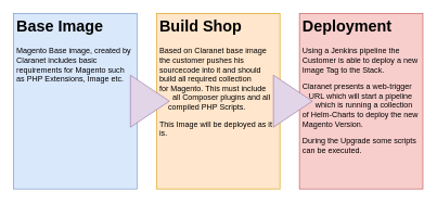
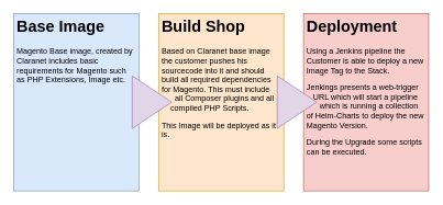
- <mxCell id="3" value="&lt;h1&gt;Build Shop&lt;/h1&gt;&lt;p&gt;Based on Claranet base image the customer pushes his sourcecode into it and should build all required collection&lt;br&gt;for Magento. This must include &lt;br&gt;&amp;nbsp; &amp;nbsp; &amp;nbsp; all Composer plugins and all&lt;br&gt;&amp;nbsp; &amp;nbsp; compiled PHP Scripts.&lt;/p&gt;&lt;p&gt;This Image will be deployed as it is.&lt;/p&gt;" style="text;html=1;strokeColor=#d79b00;fillColor=#ffe6cc;spacing=5;spacingTop=-20;whiteSpace=wrap;overflow=hidden;rounded=0;" vertex="1" parent="1"><mxGeometry x="240" y="20" width="190" height="270" as="geometry" /></mxCell>
+ <mxCell id="3" value="&lt;h1&gt;Build Shop&lt;/h1&gt;&lt;p&gt;Based on Claranet base image the customer pushes his sourcecode into it and should build all required dependencies&lt;br&gt;for Magento. This must include &lt;br&gt;&amp;nbsp; &amp;nbsp; &amp;nbsp; all Composer plugins and all&lt;br&gt;&amp;nbsp; &amp;nbsp; compiled PHP Scripts.&lt;/p&gt;&lt;p&gt;This Image will be deployed as it is.&lt;/p&gt;" style="text;html=1;strokeColor=#d79b00;fillColor=#ffe6cc;spacing=5;spacingTop=-20;whiteSpace=wrap;overflow=hidden;rounded=0;" vertex="1" parent="1"><mxGeometry x="240" y="20" width="190" height="270" as="geometry" /></mxCell>
- <mxCell id="4" value="&lt;h1&gt;Deployment&lt;/h1&gt;&lt;p&gt;Using a Jenkins pipeline the Customer is able to deploy a new Image Tag to the Stack.&lt;/p&gt;&lt;p&gt;Claranet presents a web-trigger&lt;br&gt;&amp;nbsp; &amp;nbsp;URL which will start a pipeline&lt;br&gt;&amp;nbsp; &amp;nbsp; &amp;nbsp; which is running a collection of Helm-Charts to deploy the new Magento Version.&lt;/p&gt;&lt;p&gt;During the Upgrade some scripts can be executed.&lt;/p&gt;" style="text;html=1;strokeColor=#b85450;fillColor=#f8cecc;spacing=5;spacingTop=-20;whiteSpace=wrap;overflow=hidden;rounded=0;" vertex="1" parent="1"><mxGeometry x="460" y="20" width="190" height="270" as="geometry" /></mxCell>
+ <mxCell id="4" value="&lt;h1&gt;Deployment&lt;/h1&gt;&lt;p&gt;Using a Jenkins pipeline the Customer is able to deploy a new Image Tag to the Stack.&lt;/p&gt;&lt;p&gt;Jenkings presents a web-trigger&lt;br&gt;&amp;nbsp; &amp;nbsp;URL which will start a pipeline&lt;br&gt;&amp;nbsp; &amp;nbsp; &amp;nbsp; which is running a collection of Helm-Charts to deploy the new Magento Version.&lt;/p&gt;&lt;p&gt;During the Upgrade some scripts can be executed.&lt;/p&gt;" style="text;html=1;strokeColor=#b85450;fillColor=#f8cecc;spacing=5;spacingTop=-20;whiteSpace=wrap;overflow=hidden;rounded=0;" vertex="1" parent="1"><mxGeometry x="460" y="20" width="190" height="270" as="geometry" /></mxCell>
